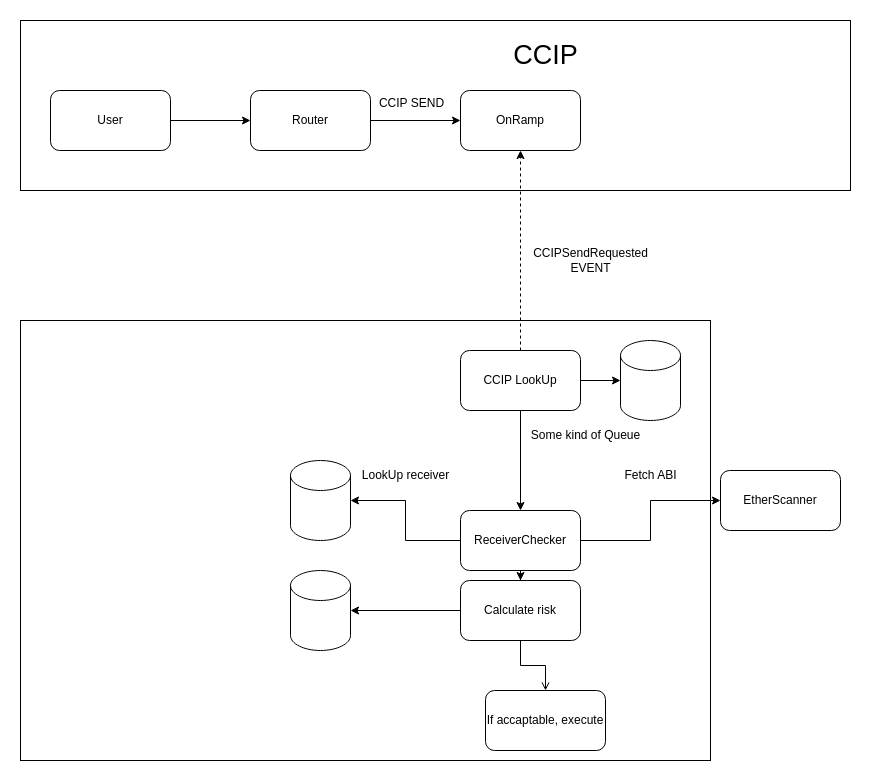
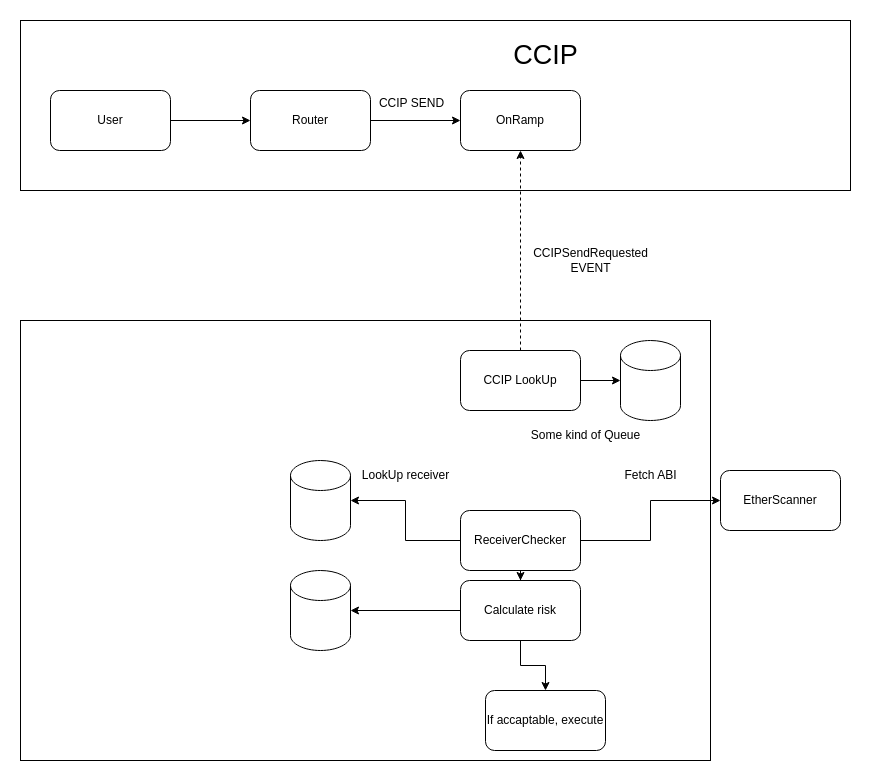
- <mxCell id="13" style="edgeStyle=orthogonalEdgeStyle;rounded=0;orthogonalLoop=1;jettySize=auto;html=1;" edge="1" parent="1" source="14" target="20"><mxGeometry relative="1" as="geometry" /></mxCell>
- <mxCell id="27" value="" style="edgeStyle=orthogonalEdgeStyle;rounded=0;orthogonalLoop=1;jettySize=auto;html=1;endArrow=open;" edge="1" parent="1" source="28" target="30"><mxGeometry relative="1" as="geometry" /></mxCell>
+ <mxCell id="27" value="" style="edgeStyle=orthogonalEdgeStyle;rounded=0;orthogonalLoop=1;jettySize=auto;html=1;" edge="1" parent="1" source="28" target="30"><mxGeometry relative="1" as="geometry" /></mxCell>
